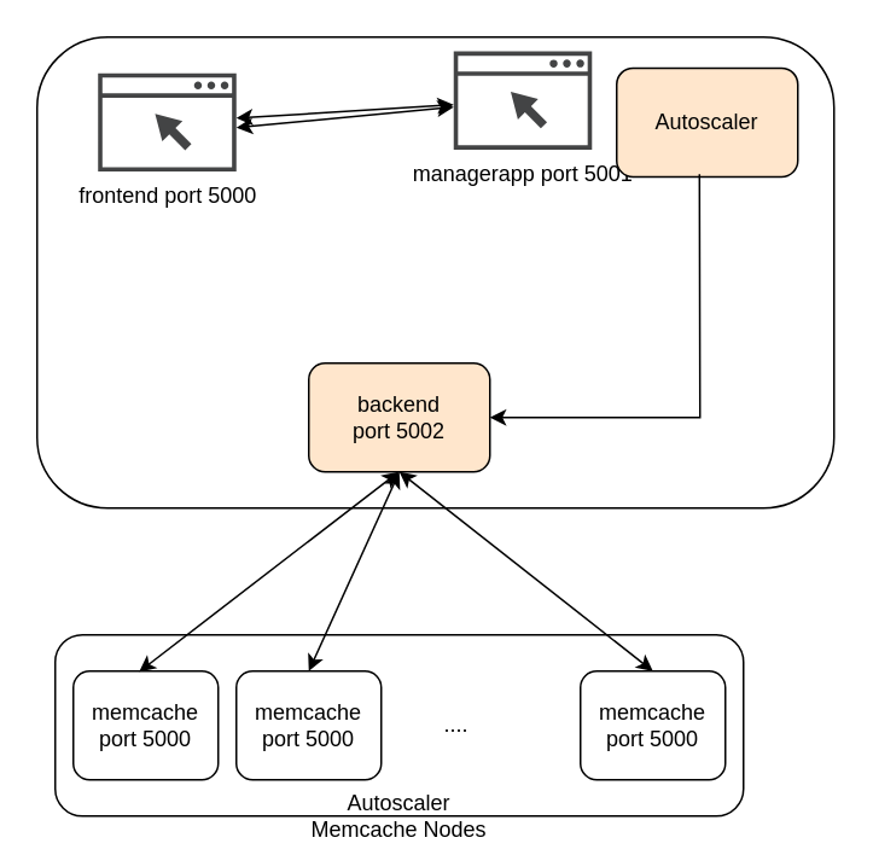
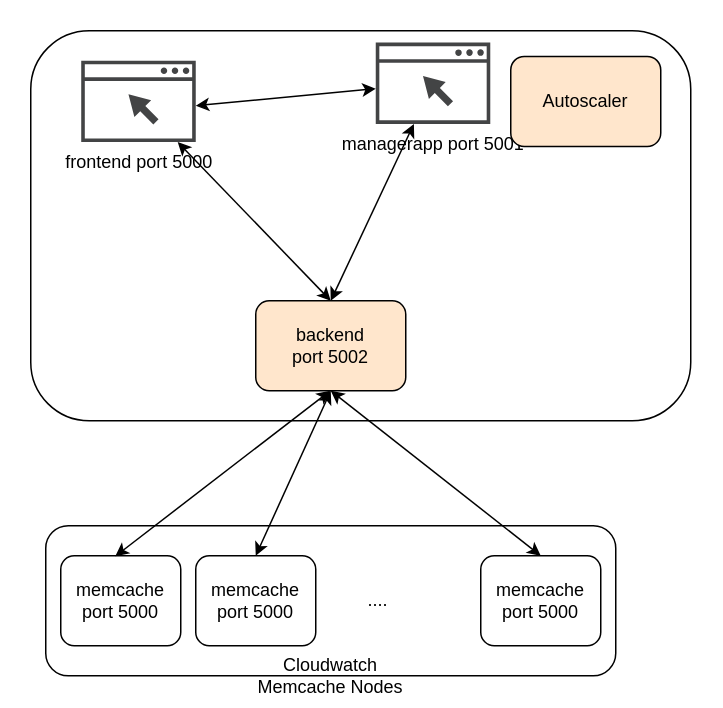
- <mxCell id="16" value="" style="endArrow=classic;startArrow=classic;html=1;rounded=0;" parent="1" source="4" target="2" edge="1"><mxGeometry width="50" height="50" relative="1" as="geometry"><mxPoint x="305.43" y="97.1" as="sourcePoint" /><mxPoint x="134.571" y="41.31" as="targetPoint" /></mxGeometry></mxCell>
+ <mxCell id="16" value="" style="endArrow=classic;startArrow=classic;html=1;rounded=0;entryX=0.5;entryY=0;entryDx=0;entryDy=0;" parent="1" source="4" target="3" edge="1"><mxGeometry width="50" height="50" relative="1" as="geometry"><mxPoint x="305.43" y="97.1" as="sourcePoint" /><mxPoint x="134.571" y="41.31" as="targetPoint" /></mxGeometry></mxCell>
+ <mxCell id="15" value="" style="endArrow=classic;startArrow=classic;html=1;rounded=0;exitX=0.5;exitY=0;exitDx=0;exitDy=0;" parent="1" source="3" target="2" edge="1"><mxGeometry width="50" height="50" relative="1" as="geometry"><mxPoint x="160" y="210" as="sourcePoint" /><mxPoint x="-60" y="170" as="targetPoint" /></mxGeometry></mxCell>
- <mxCell id="17" value="" style="endArrow=classic;html=1;rounded=0;exitX=0.457;exitY=0.976;exitDx=0;exitDy=0;exitPerimeter=0;entryX=1;entryY=0.5;entryDx=0;entryDy=0;" parent="1" source="14" target="3" edge="1"><mxGeometry width="50" height="50" relative="1" as="geometry"><mxPoint x="250" y="220" as="sourcePoint" /><mxPoint x="300" y="170" as="targetPoint" /><Array as="points"><mxPoint x="386" y="230" /></Array></mxGeometry></mxCell>
- <mxCell id="7" value="&lt;br&gt;&lt;br&gt;&lt;br&gt;&lt;br&gt;&amp;nbsp; &amp;nbsp; &amp;nbsp; &amp;nbsp; &amp;nbsp; &amp;nbsp; &amp;nbsp; &amp;nbsp; &amp;nbsp; &amp;nbsp;....&lt;br&gt;&lt;br&gt;&lt;br&gt;Autoscaler&lt;br&gt;Memcache Nodes" style="rounded=1;whiteSpace=wrap;html=1;fillColor=none;" parent="1" vertex="1"><mxGeometry x="30" y="350" width="380" height="100" as="geometry" /></mxCell>
+ <mxCell id="7" value="&lt;br&gt;&lt;br&gt;&lt;br&gt;&lt;br&gt;&amp;nbsp; &amp;nbsp; &amp;nbsp; &amp;nbsp; &amp;nbsp; &amp;nbsp; &amp;nbsp; &amp;nbsp; &amp;nbsp; &amp;nbsp;....&lt;br&gt;&lt;br&gt;&lt;br&gt;Cloudwatch&lt;br&gt;Memcache Nodes" style="rounded=1;whiteSpace=wrap;html=1;fillColor=none;" parent="1" vertex="1"><mxGeometry x="30" y="350" width="380" height="100" as="geometry" /></mxCell>
